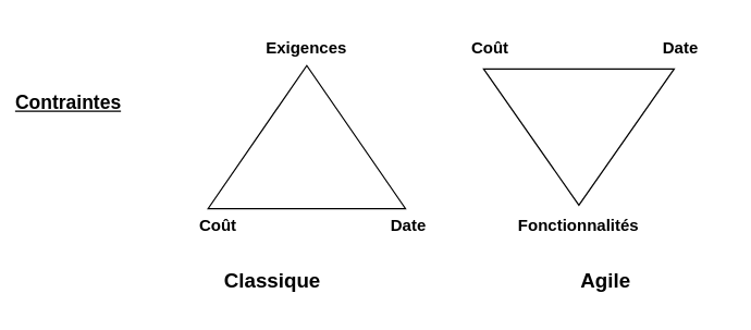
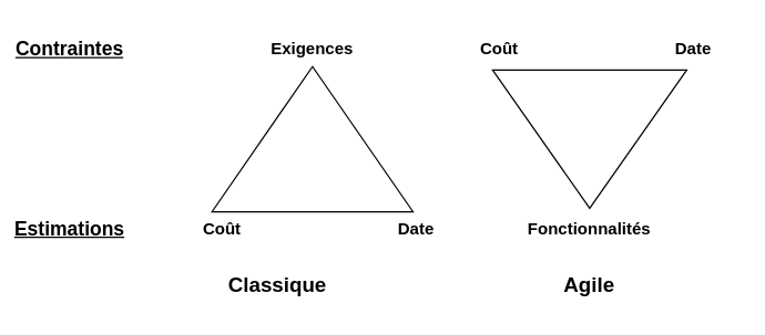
- <mxCell id="2" value="&lt;b style=&quot;font-size: 14px;&quot;&gt;Contraintes&lt;/b&gt;" style="text;html=1;strokeColor=none;fillColor=none;align=center;verticalAlign=middle;whiteSpace=wrap;rounded=0;fontSize=14;fontStyle=4" vertex="1" parent="1"><mxGeometry x="20" y="60" width="60" height="30" as="geometry" /></mxCell>
+ <mxCell id="2" value="&lt;b style=&quot;font-size: 14px;&quot;&gt;Contraintes&lt;/b&gt;" style="text;html=1;strokeColor=none;fillColor=none;align=center;verticalAlign=middle;whiteSpace=wrap;rounded=0;fontSize=14;fontStyle=4" vertex="1" parent="1"><mxGeometry x="20" y="20" width="60" height="30" as="geometry" /></mxCell>
+ <mxCell id="3" value="&lt;b style=&quot;font-size: 14px;&quot;&gt;Estimations&lt;br style=&quot;font-size: 14px;&quot;&gt;&lt;/b&gt;" style="text;html=1;strokeColor=none;fillColor=none;align=center;verticalAlign=middle;whiteSpace=wrap;rounded=0;fontStyle=4;fontSize=14;" vertex="1" parent="1"><mxGeometry x="20" y="150" width="60" height="30" as="geometry" /></mxCell>
- <mxCell id="13" value="&lt;b style=&quot;font-size: 15px;&quot;&gt;Agile&lt;/b&gt;" style="text;html=1;strokeColor=none;fillColor=none;align=center;verticalAlign=middle;whiteSpace=wrap;rounded=0;fontSize=15;" vertex="1" parent="1"><mxGeometry x="415" y="190" width="60" height="30" as="geometry" /></mxCell>
+ <mxCell id="13" value="&lt;b style=&quot;font-size: 15px;&quot;&gt;Agile&lt;/b&gt;" style="text;html=1;strokeColor=none;fillColor=none;align=center;verticalAlign=middle;whiteSpace=wrap;rounded=0;fontSize=15;" vertex="1" parent="1"><mxGeometry x="395" y="190" width="60" height="30" as="geometry" /></mxCell>
